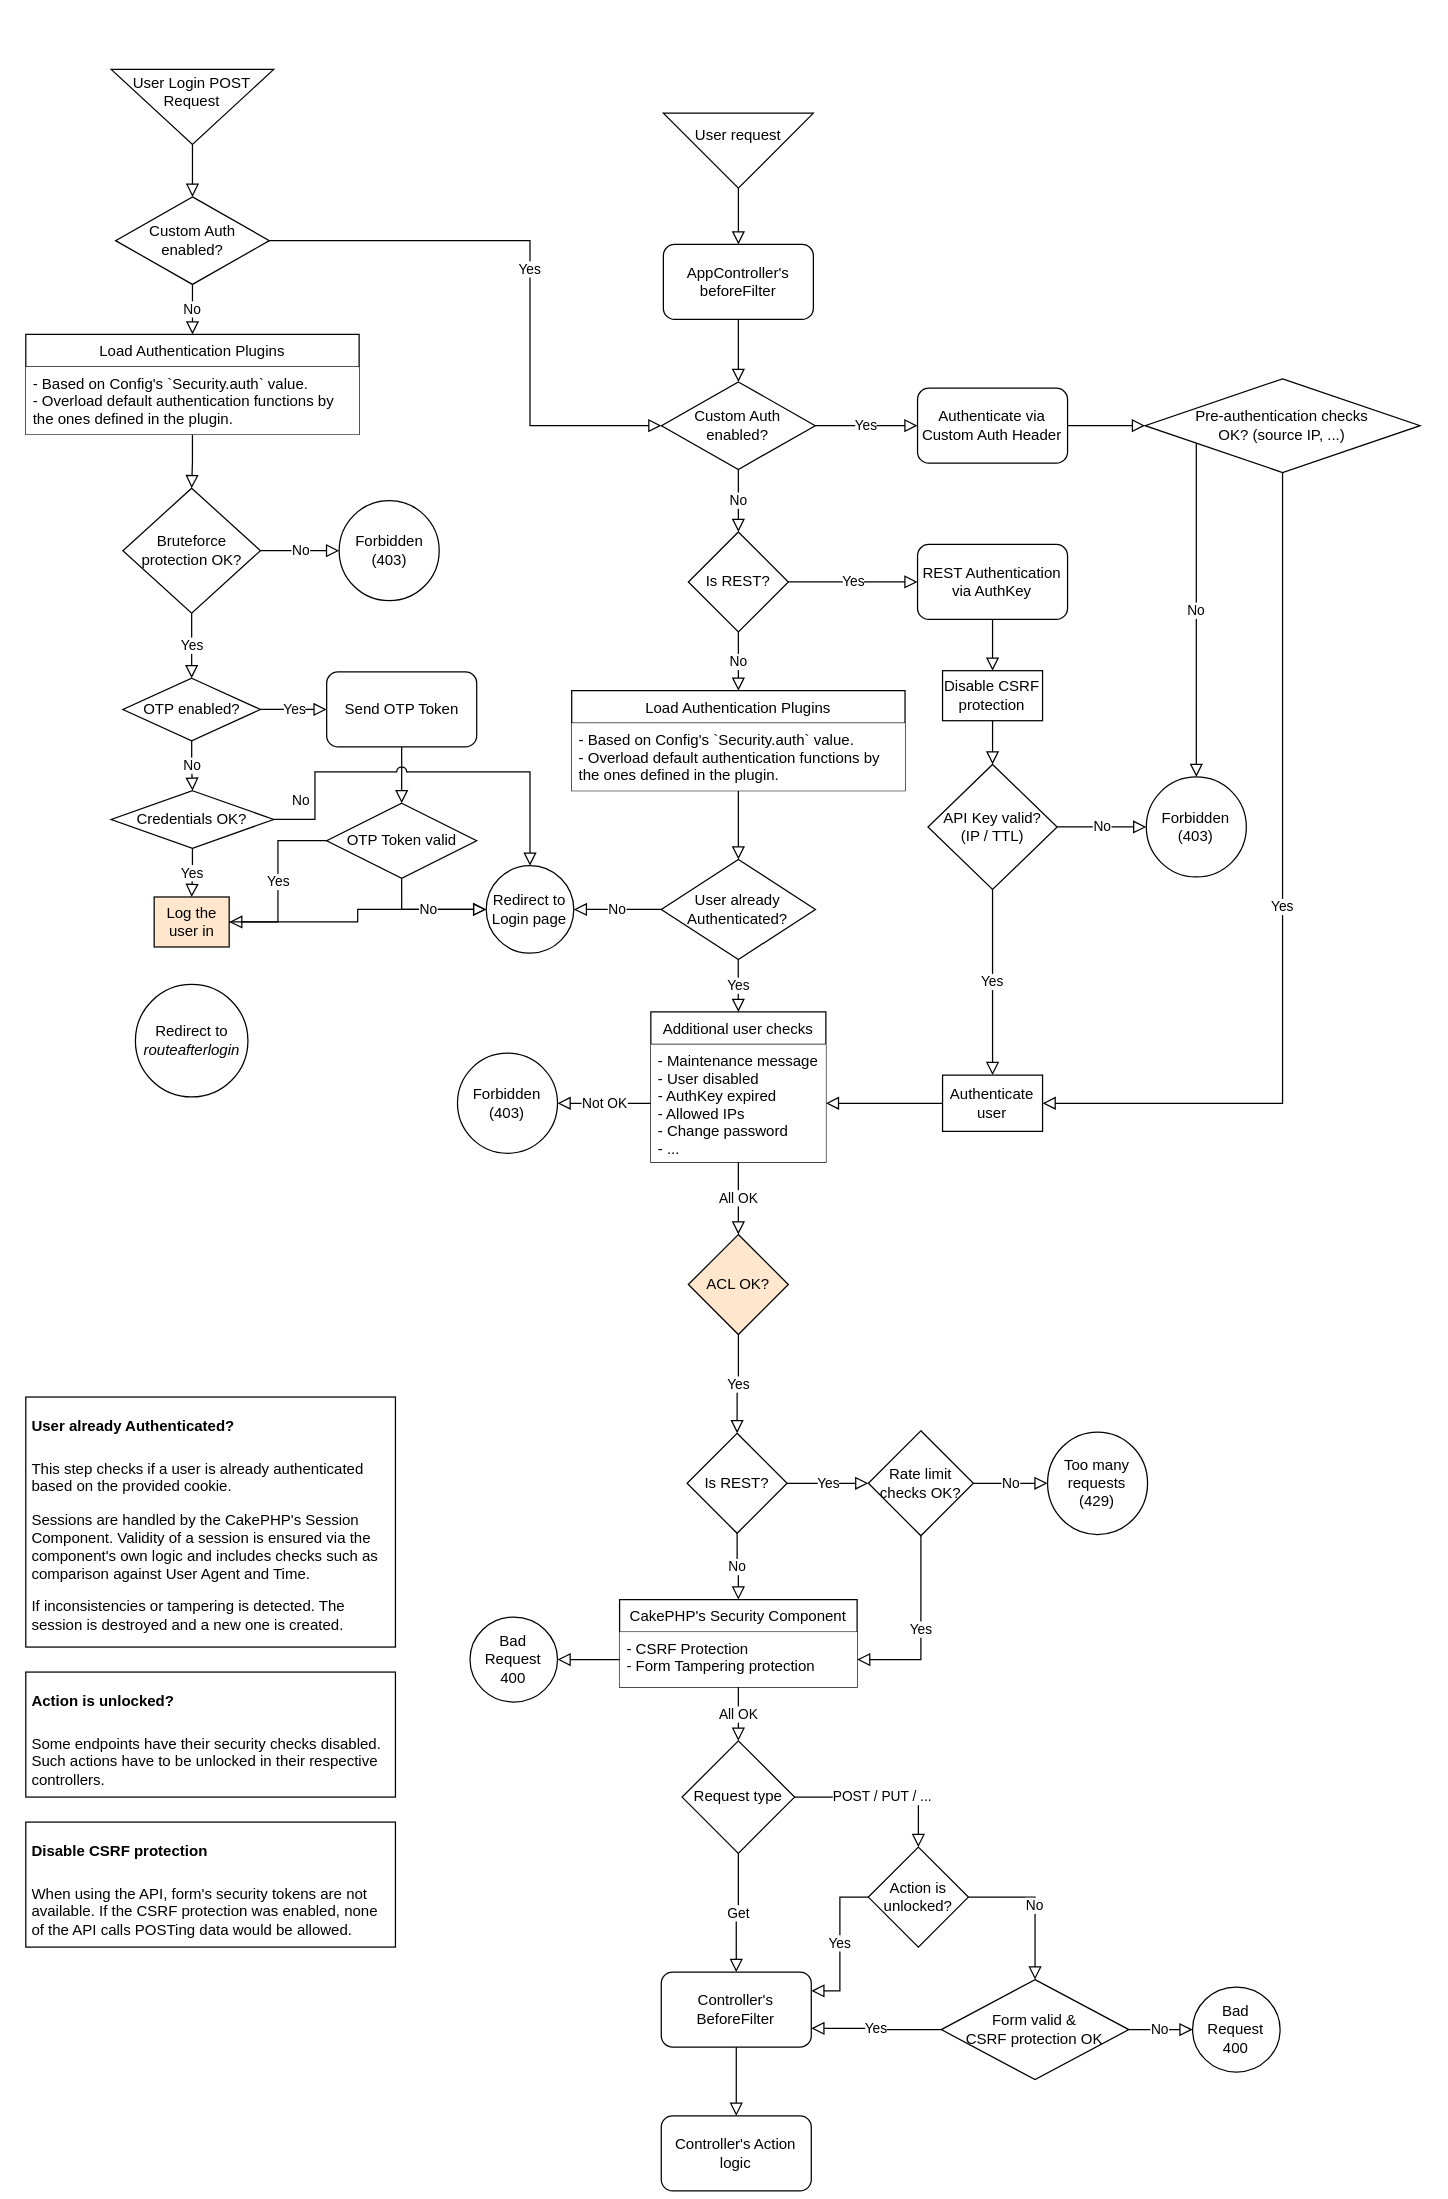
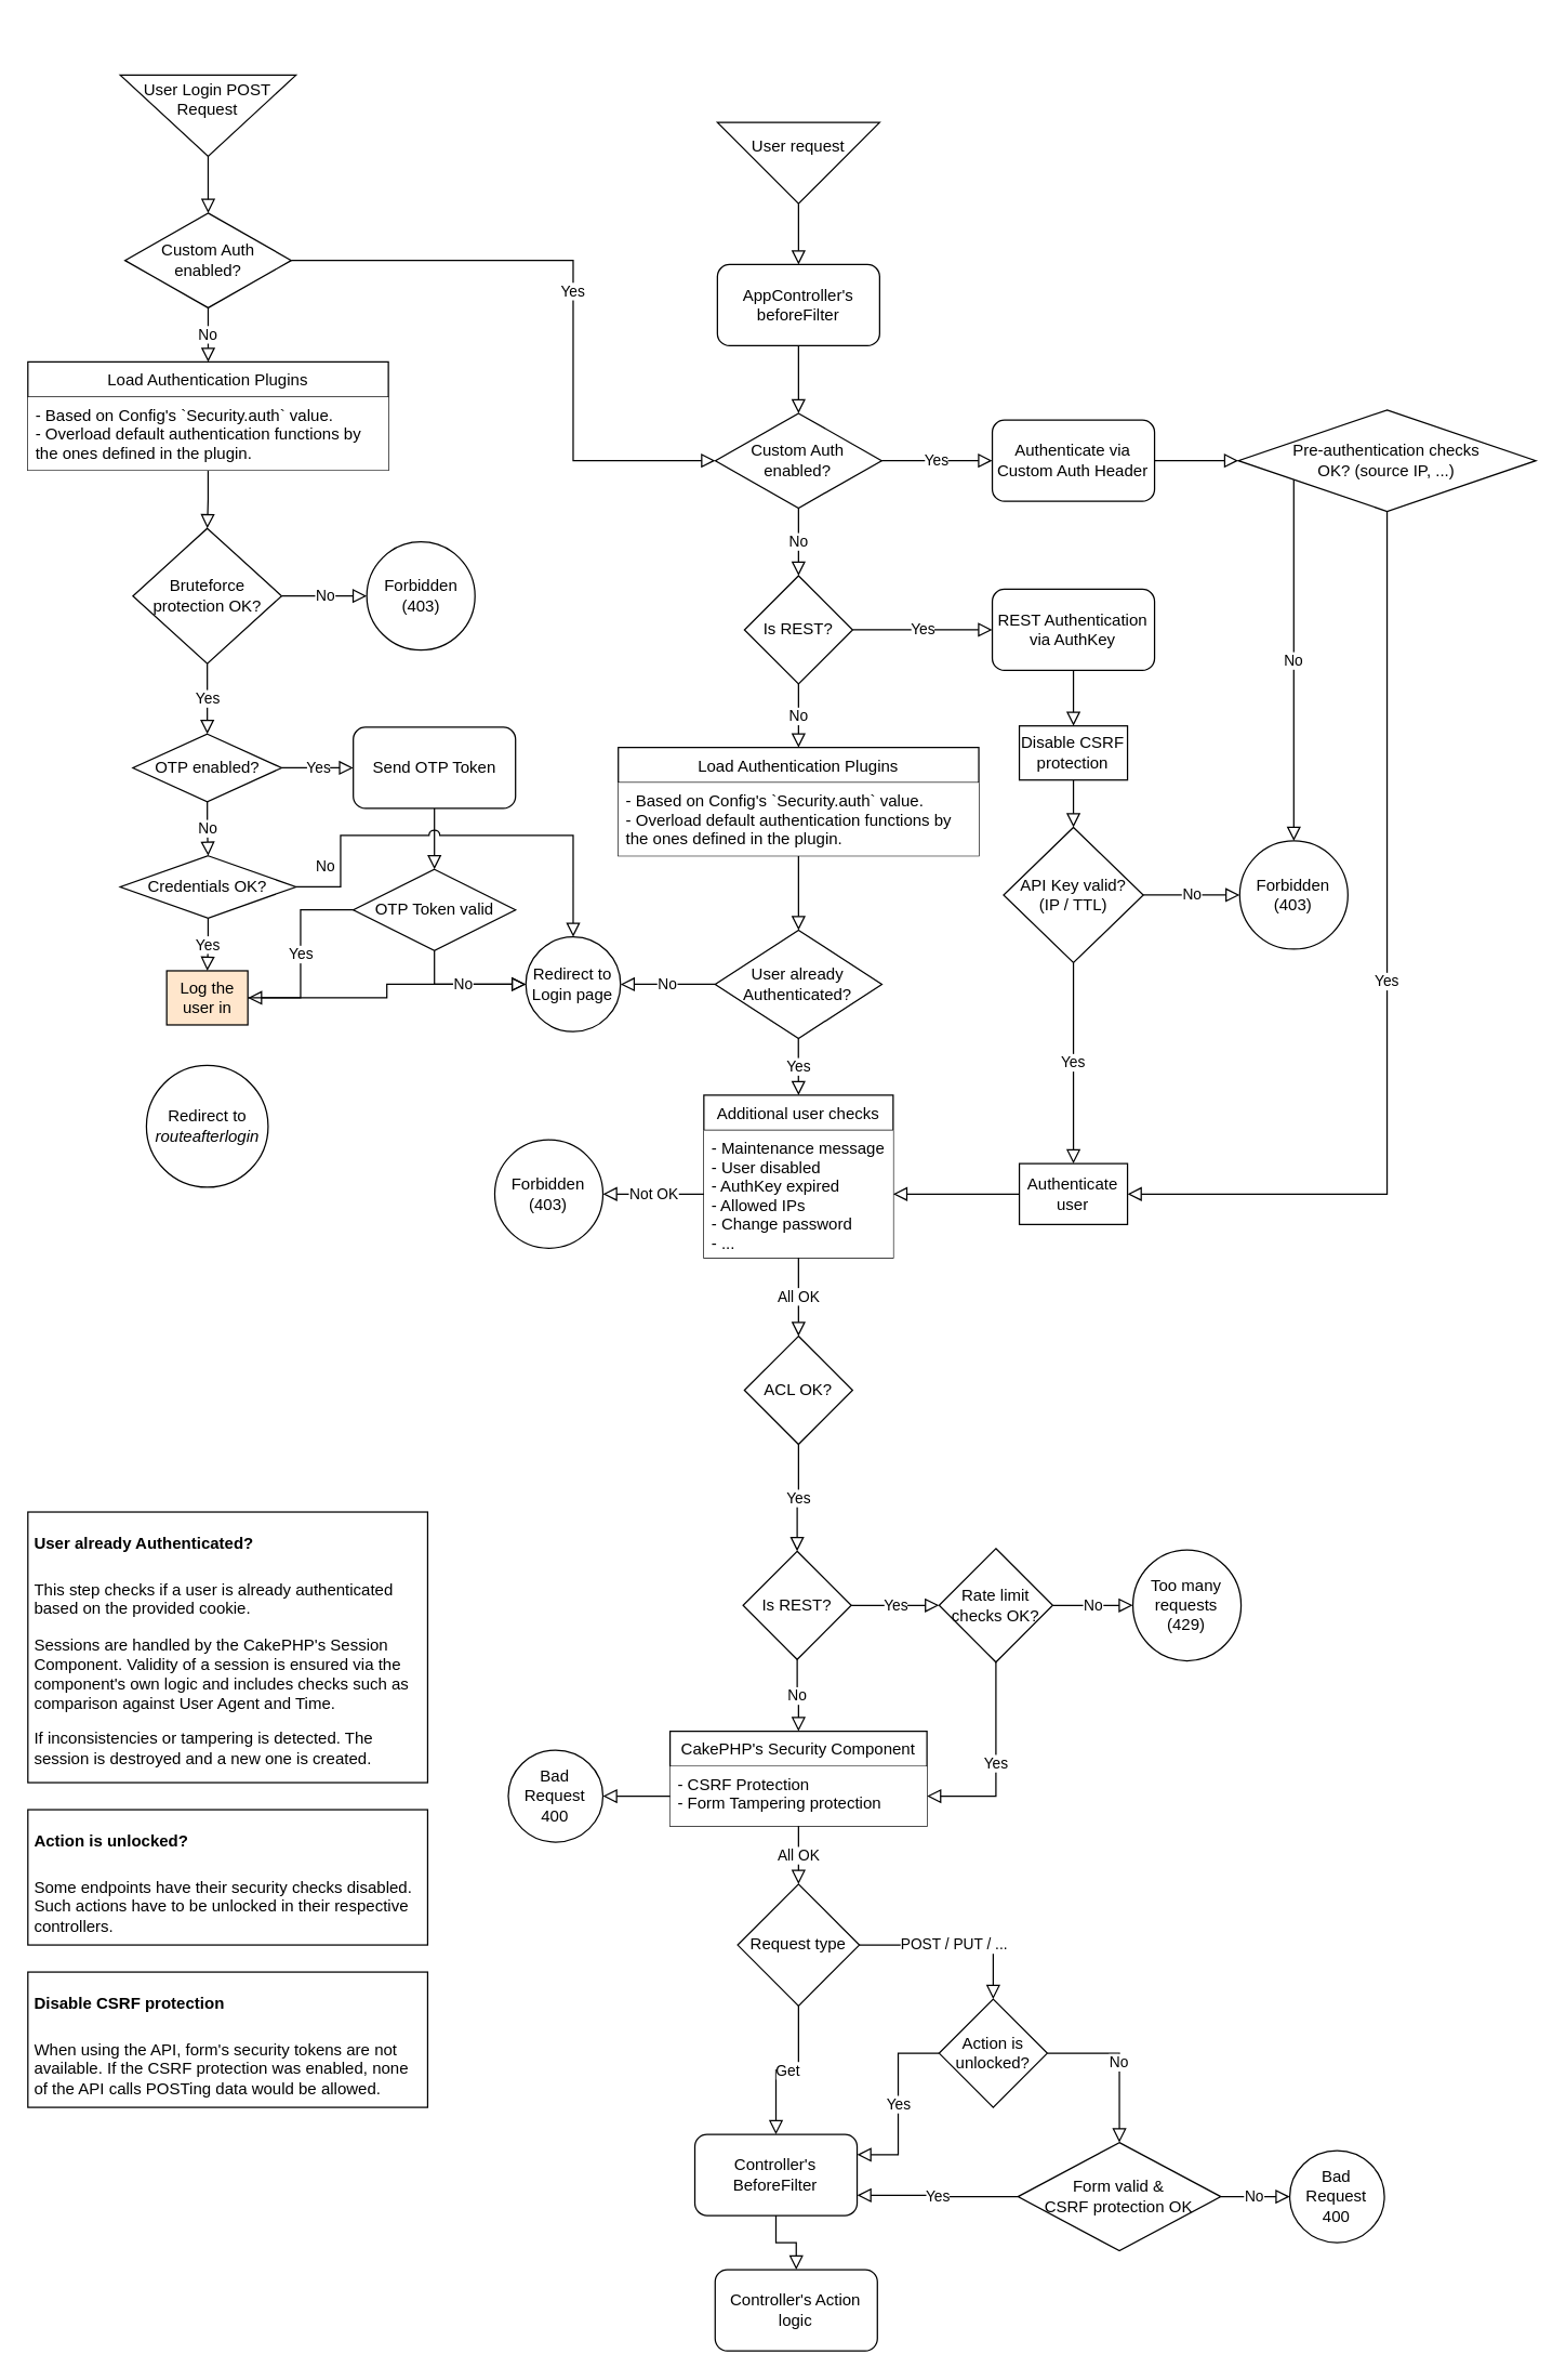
- <mxCell id="54" value="&lt;div&gt;ACL OK?&lt;/div&gt;" style="rhombus;whiteSpace=wrap;html=1;fillColor=#ffe6cc;" parent="1" vertex="1"><mxGeometry x="549.98" y="987" width="80" height="80" as="geometry" /></mxCell>
+ <mxCell id="54" value="&lt;div&gt;ACL OK?&lt;/div&gt;" style="rhombus;whiteSpace=wrap;html=1;" parent="1" vertex="1"><mxGeometry x="549.98" y="987" width="80" height="80" as="geometry" /></mxCell>
- <mxCell id="5" value="Controller's BeforeFilter" style="rounded=1;whiteSpace=wrap;html=1;" parent="1" vertex="1"><mxGeometry x="528.32" y="1577" width="120" height="60" as="geometry" /></mxCell>
+ <mxCell id="5" value="Controller's BeforeFilter" style="rounded=1;whiteSpace=wrap;html=1;" parent="1" vertex="1"><mxGeometry x="513.32" y="1577" width="120" height="60" as="geometry" /></mxCell>
- <mxCell id="67" value="&lt;div&gt;Controller's Action&lt;/div&gt;&lt;div&gt;logic&lt;br&gt;&lt;/div&gt;" style="rounded=1;whiteSpace=wrap;html=1;" parent="1" vertex="1"><mxGeometry x="528.32" y="1692" width="120" height="60" as="geometry" /></mxCell>
+ <mxCell id="67" value="&lt;div&gt;Controller's Action&lt;/div&gt;&lt;div&gt;logic&lt;br&gt;&lt;/div&gt;" style="rounded=1;whiteSpace=wrap;html=1;" parent="1" vertex="1"><mxGeometry x="528.32" y="1677" width="120" height="60" as="geometry" /></mxCell>
